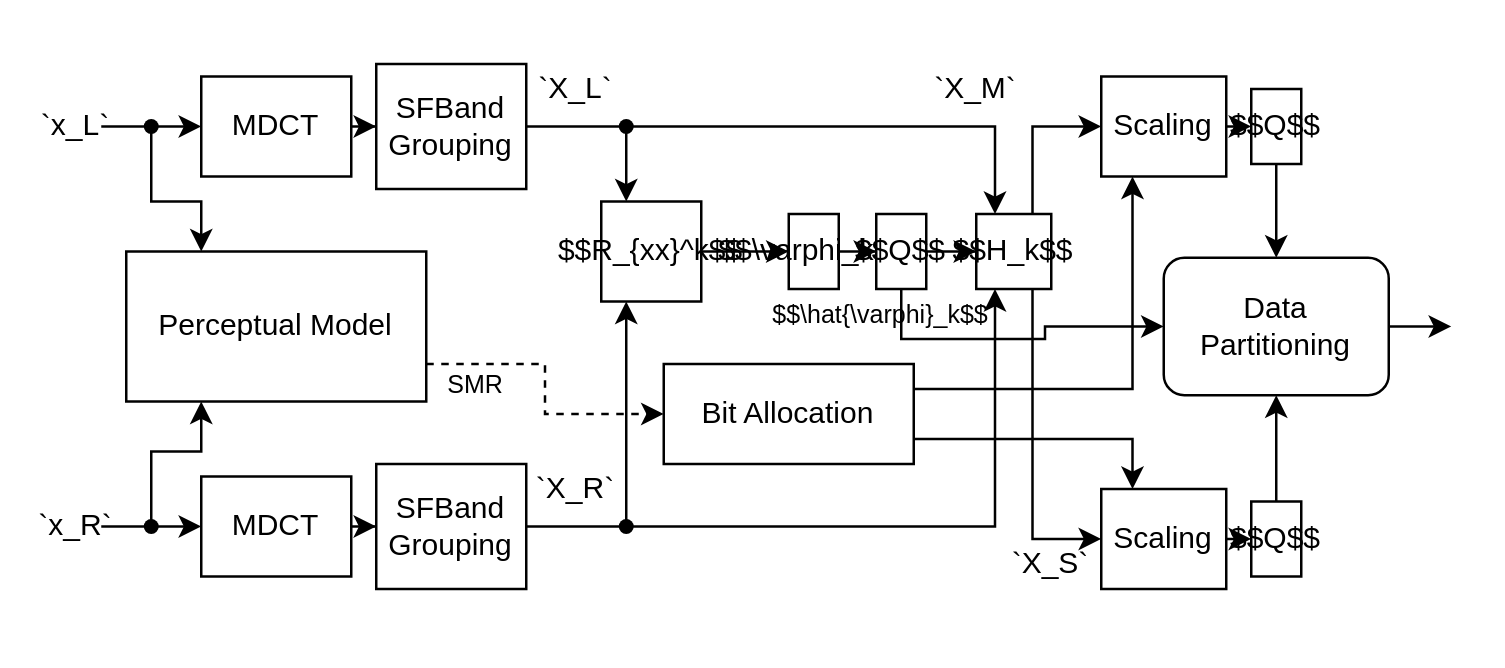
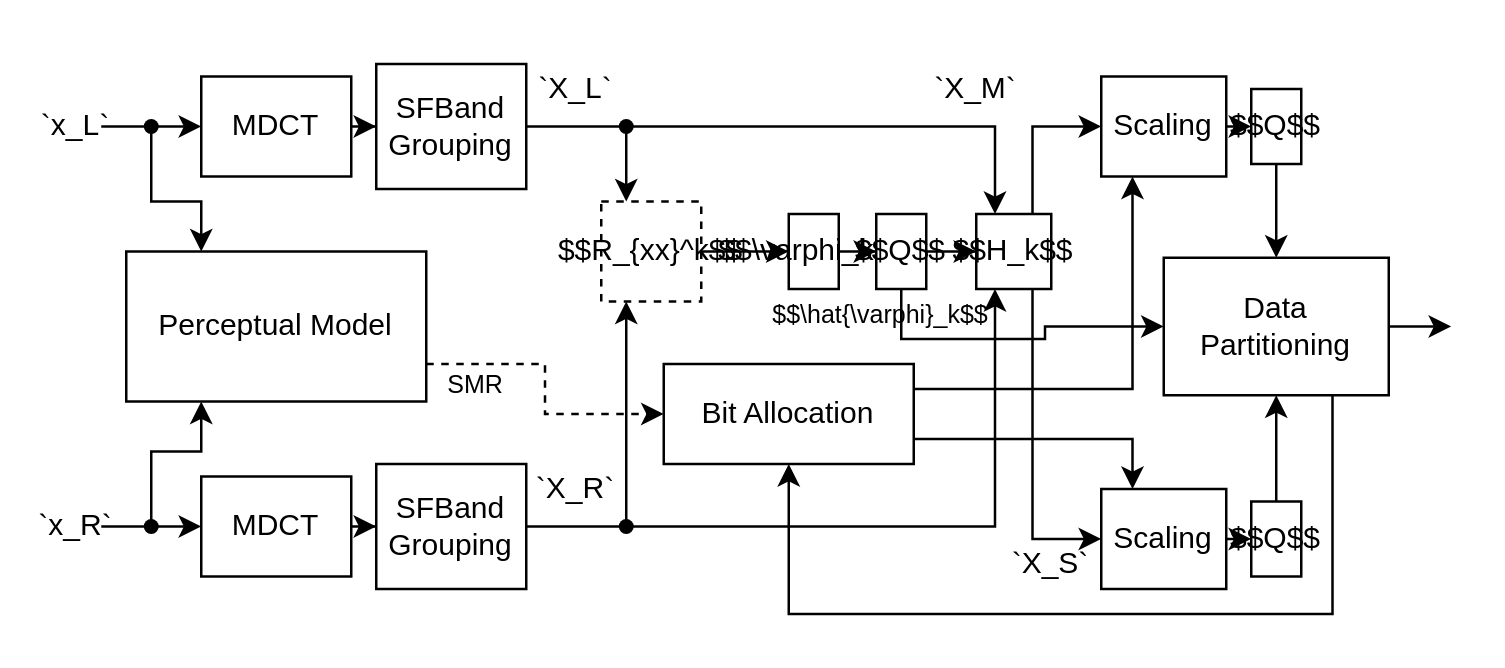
- <mxCell id="26" value="&lt;div&gt;$$R_{xx}^k$$&lt;/div&gt;" style="whiteSpace=wrap;html=1;" parent="1" vertex="1"><mxGeometry x="240" y="80" width="40" height="40" as="geometry" /></mxCell>
+ <mxCell id="26" value="&lt;div&gt;$$R_{xx}^k$$&lt;/div&gt;" style="whiteSpace=wrap;html=1;dashed=1;" parent="1" vertex="1"><mxGeometry x="240" y="80" width="40" height="40" as="geometry" /></mxCell>
- <mxCell id="55" value="Data Partitioning" style="whiteSpace=wrap;html=1;rounded=1;" parent="1" vertex="1"><mxGeometry x="465" y="102.5" width="90" height="55" as="geometry" /></mxCell>
+ <mxCell id="55" value="Data Partitioning" style="whiteSpace=wrap;html=1;" parent="1" vertex="1"><mxGeometry x="465" y="102.5" width="90" height="55" as="geometry" /></mxCell>
+ <mxCell id="53" style="edgeStyle=orthogonalEdgeStyle;rounded=0;orthogonalLoop=1;jettySize=auto;html=1;exitX=0.75;exitY=1;exitDx=0;exitDy=0;entryX=0.5;entryY=1;entryDx=0;entryDy=0;" parent="1" source="55" target="24" edge="1"><mxGeometry relative="1" as="geometry"><mxPoint x="532.5" y="162.5" as="sourcePoint" /><Array as="points"><mxPoint x="533" y="245" /><mxPoint x="315" y="245" /></Array></mxGeometry></mxCell>
